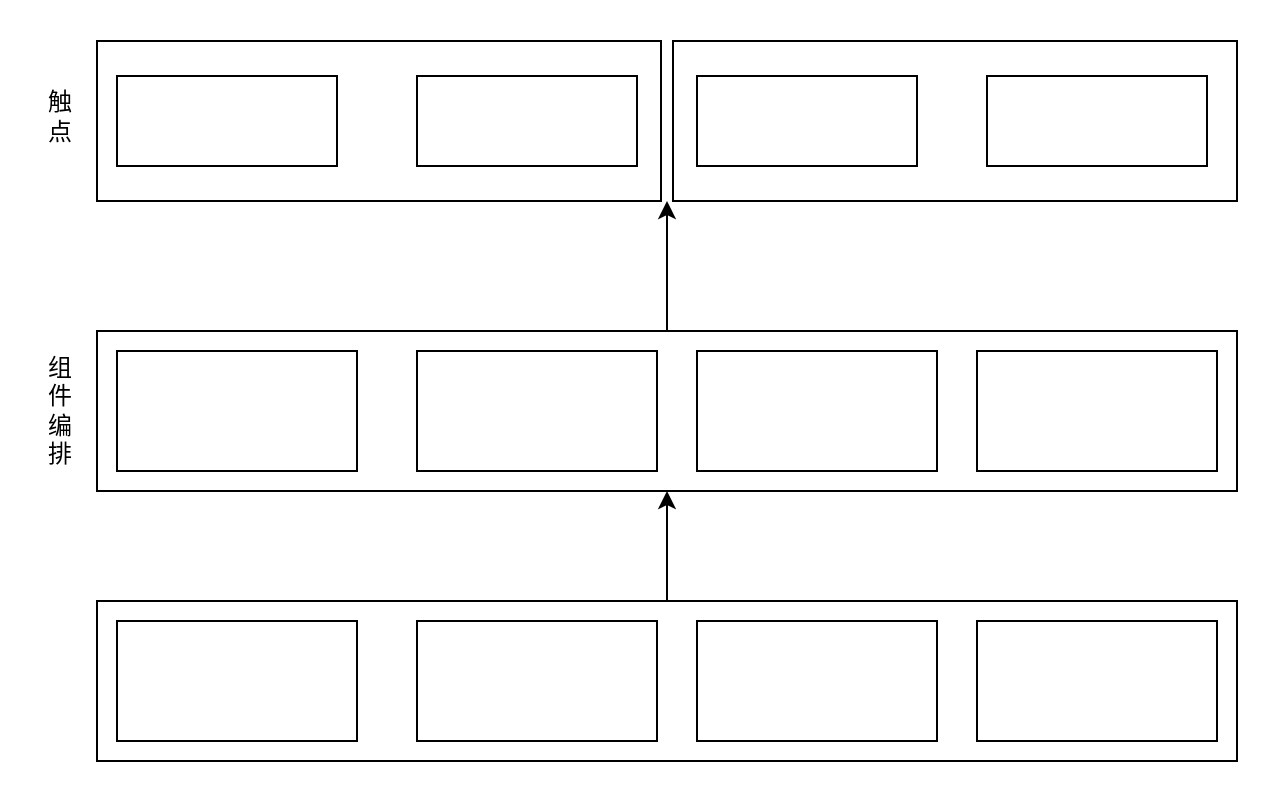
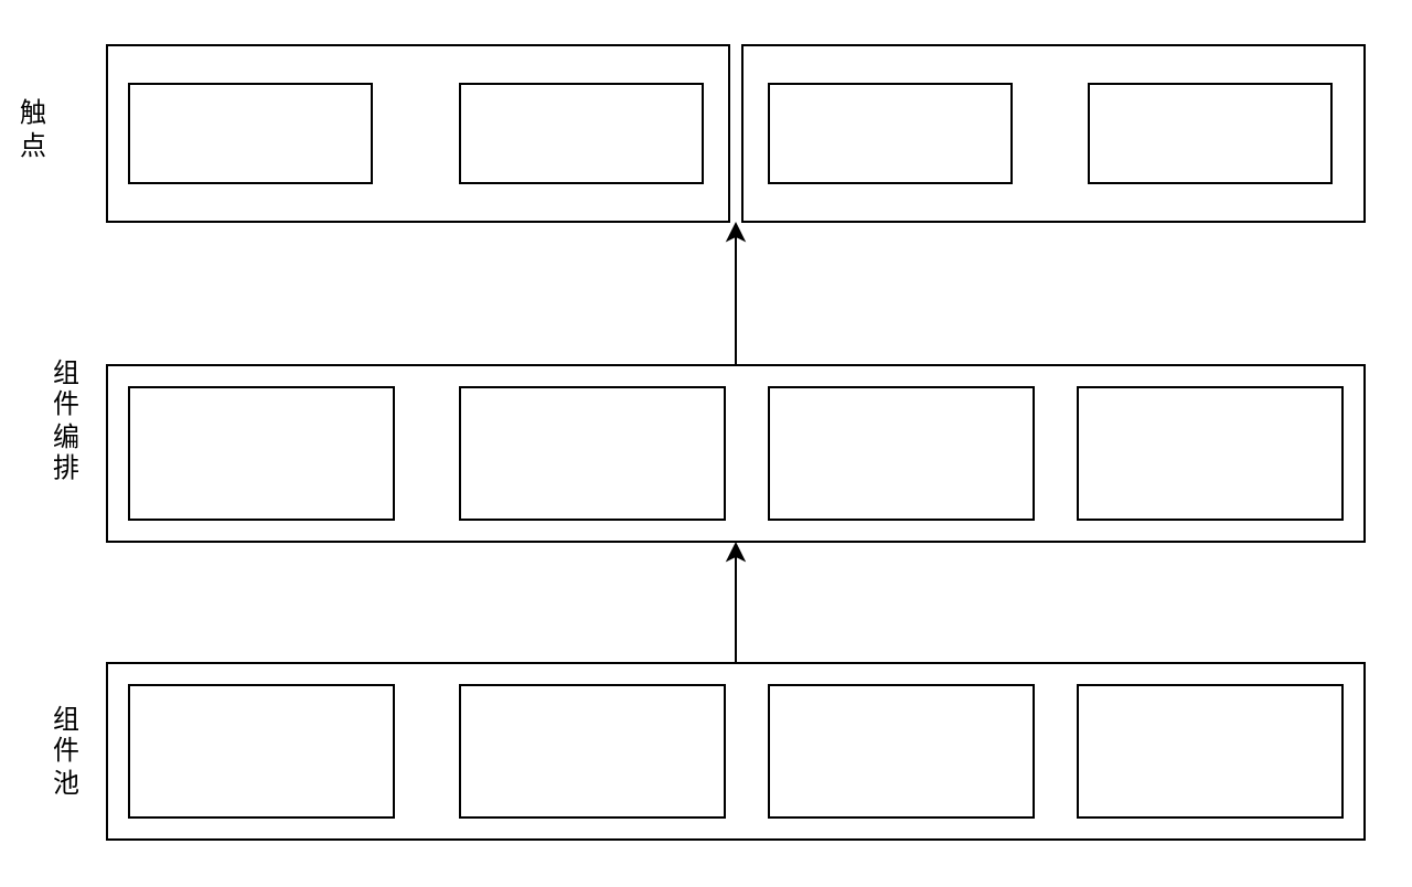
- <mxCell id="19" value="触点" style="text;html=1;strokeColor=none;fillColor=none;align=center;verticalAlign=middle;whiteSpace=wrap;rounded=0;" vertex="1" parent="1"><mxGeometry x="20" y="20" width="20" height="75" as="geometry" /></mxCell>
+ <mxCell id="19" value="触点" style="text;html=1;strokeColor=none;fillColor=none;align=center;verticalAlign=middle;whiteSpace=wrap;rounded=0;" vertex="1" parent="1"><mxGeometry x="5" y="20" width="20" height="75" as="geometry" /></mxCell>
- <mxCell id="16" value="&lt;br&gt;组件编排" style="text;html=1;strokeColor=none;fillColor=none;align=center;verticalAlign=middle;whiteSpace=wrap;rounded=0;" vertex="1" parent="1"><mxGeometry x="20" y="160" width="20" height="75" as="geometry" /></mxCell>
+ <mxCell id="16" value="&lt;br&gt;组件编排" style="text;html=1;strokeColor=none;fillColor=none;align=center;verticalAlign=middle;whiteSpace=wrap;rounded=0;" vertex="1" parent="1"><mxGeometry x="20" y="145" width="20" height="75" as="geometry" /></mxCell>
+ <mxCell id="15" value="组件&lt;br&gt;池" style="text;html=1;strokeColor=none;fillColor=none;align=center;verticalAlign=middle;whiteSpace=wrap;rounded=0;" vertex="1" parent="1"><mxGeometry x="20" y="302.5" width="20" height="75" as="geometry" /></mxCell>
